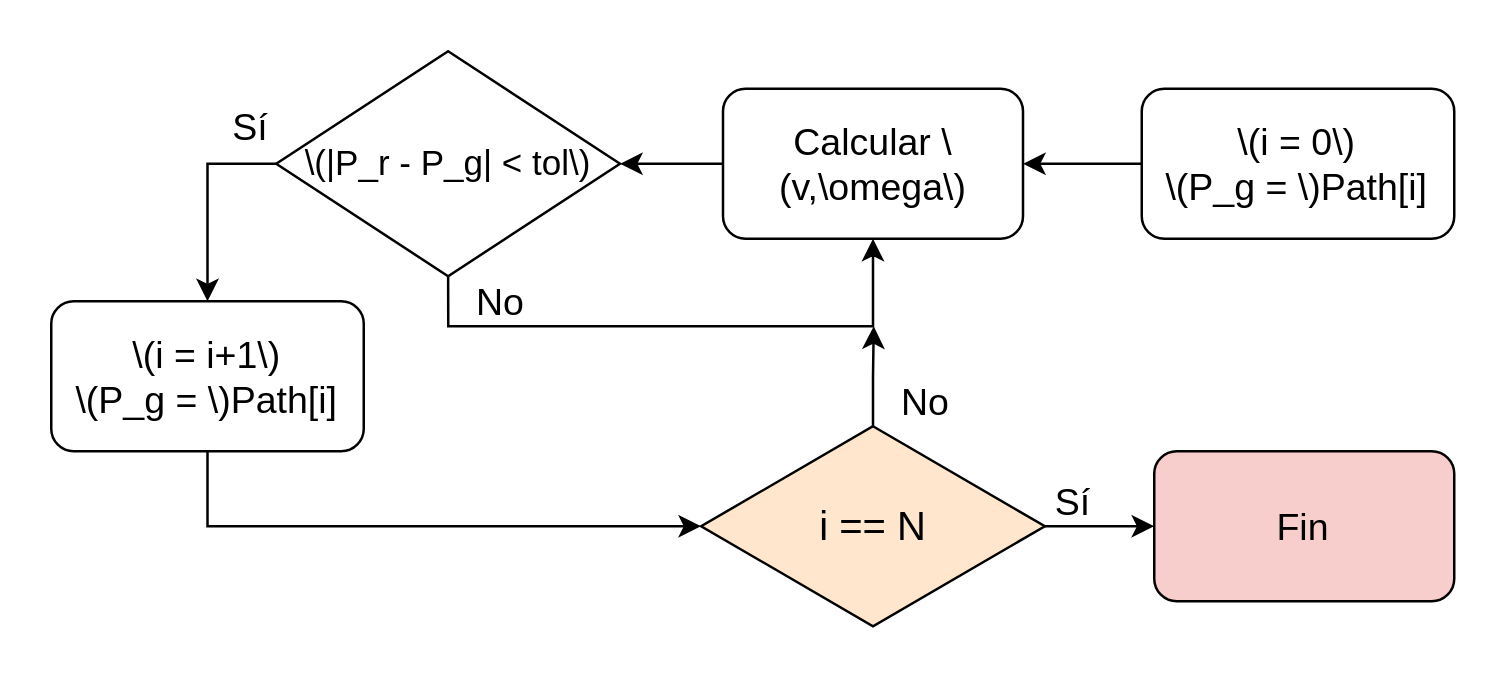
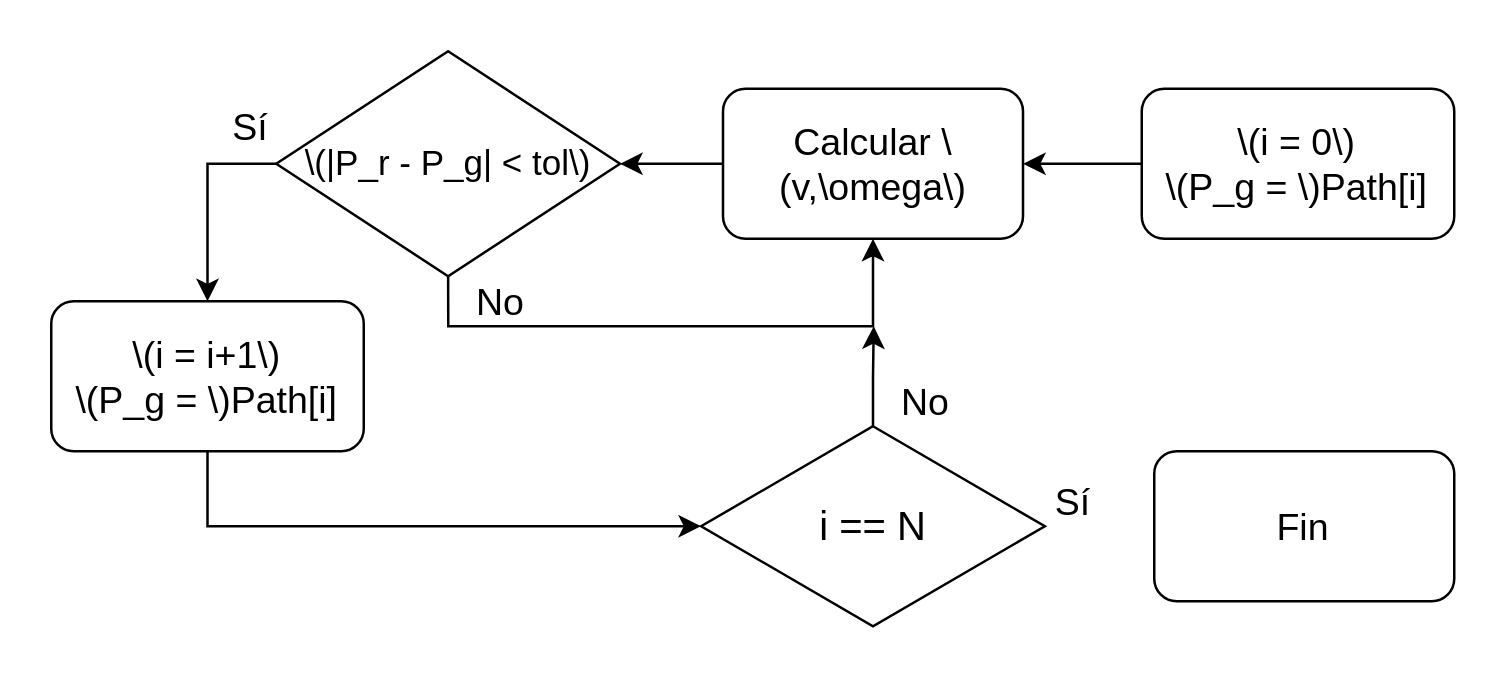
- <mxCell id="13" value="i == N" style="rhombus;whiteSpace=wrap;html=1;fontSize=16;fillColor=#ffe6cc;" vertex="1" parent="1"><mxGeometry x="279.95" y="170" width="137.5" height="80" as="geometry" /></mxCell>
+ <mxCell id="13" value="i == N" style="rhombus;whiteSpace=wrap;html=1;fontSize=16;" vertex="1" parent="1"><mxGeometry x="279.95" y="170" width="137.5" height="80" as="geometry" /></mxCell>
- <mxCell id="12" style="edgeStyle=orthogonalEdgeStyle;rounded=0;orthogonalLoop=1;jettySize=auto;html=1;exitX=1;exitY=0.5;exitDx=0;exitDy=0;fontSize=16;" edge="1" parent="1" source="13" target="14"><mxGeometry relative="1" as="geometry" /></mxCell>
- <mxCell id="14" value="Fin" style="rounded=1;whiteSpace=wrap;html=1;fontSize=15;fillColor=#f8cecc;" vertex="1" parent="1"><mxGeometry x="461.2" y="180" width="120" height="60" as="geometry" /></mxCell>
+ <mxCell id="14" value="Fin" style="rounded=1;whiteSpace=wrap;html=1;fontSize=15;" vertex="1" parent="1"><mxGeometry x="461.2" y="180" width="120" height="60" as="geometry" /></mxCell>
